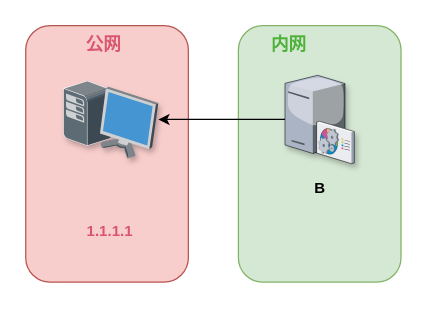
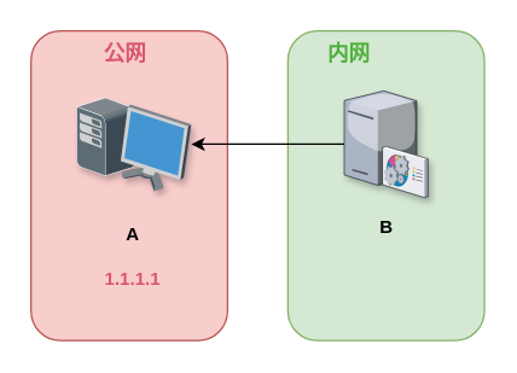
+ <mxCell id="8" value="A" style="text;html=1;align=center;verticalAlign=middle;resizable=0;points=[];autosize=1;fontStyle=1" parent="1" vertex="1"><mxGeometry x="77" y="145" width="20" height="20" as="geometry" /></mxCell>
